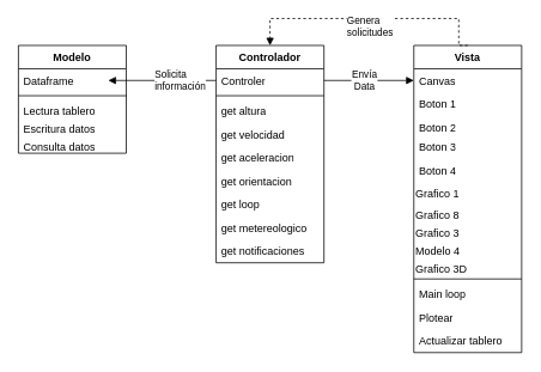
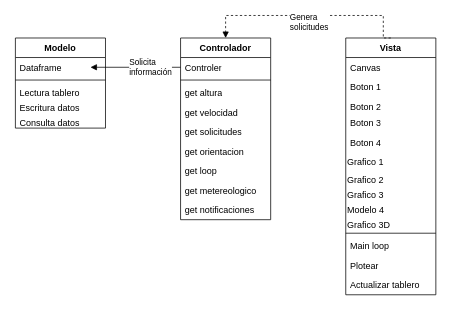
- <mxCell id="34" value="" style="endArrow=block;endFill=1;html=1;edgeStyle=orthogonalEdgeStyle;align=left;verticalAlign=top;rounded=0;entryX=0;entryY=0.5;entryDx=0;entryDy=0;exitX=1;exitY=0.5;exitDx=0;exitDy=0;" edge="1" parent="1" source="9" target="19"><mxGeometry x="-0.387" y="9" relative="1" as="geometry"><mxPoint x="150" y="110" as="sourcePoint" /><mxPoint x="310" y="110" as="targetPoint" /><mxPoint as="offset" /></mxGeometry></mxCell>
- <mxCell id="35" value="Envía &lt;br&gt;Data" style="edgeLabel;html=1;align=center;verticalAlign=middle;resizable=0;points=[];" vertex="1" connectable="0" parent="34"><mxGeometry x="-0.126" y="1" relative="1" as="geometry"><mxPoint as="offset" /></mxGeometry></mxCell>
- <mxCell id="13" value="get aceleracion&lt;br&gt;&lt;br&gt;&lt;div&gt;&lt;br&gt;&lt;/div&gt;" style="text;strokeColor=none;fillColor=none;align=left;verticalAlign=top;spacingLeft=4;spacingRight=4;overflow=hidden;rotatable=0;points=[[0,0.5],[1,0.5]];portConstraint=eastwest;whiteSpace=wrap;html=1;" vertex="1" parent="8"><mxGeometry y="112" width="120" height="26" as="geometry" /></mxCell>
+ <mxCell id="13" value="get solicitudes&lt;br&gt;&lt;br&gt;&lt;div&gt;&lt;br&gt;&lt;/div&gt;" style="text;strokeColor=none;fillColor=none;align=left;verticalAlign=top;spacingLeft=4;spacingRight=4;overflow=hidden;rotatable=0;points=[[0,0.5],[1,0.5]];portConstraint=eastwest;whiteSpace=wrap;html=1;" vertex="1" parent="8"><mxGeometry y="112" width="120" height="26" as="geometry" /></mxCell>
- <mxCell id="25" value="Grafico 8&lt;br&gt;&lt;div&gt;&lt;br&gt;&lt;/div&gt;" style="text;whiteSpace=wrap;html=1;" vertex="1" parent="18"><mxGeometry y="176" width="120" height="20" as="geometry" /></mxCell>
+ <mxCell id="25" value="Grafico 2&lt;br&gt;&lt;div&gt;&lt;br&gt;&lt;/div&gt;" style="text;whiteSpace=wrap;html=1;" vertex="1" parent="18"><mxGeometry y="176" width="120" height="20" as="geometry" /></mxCell>
